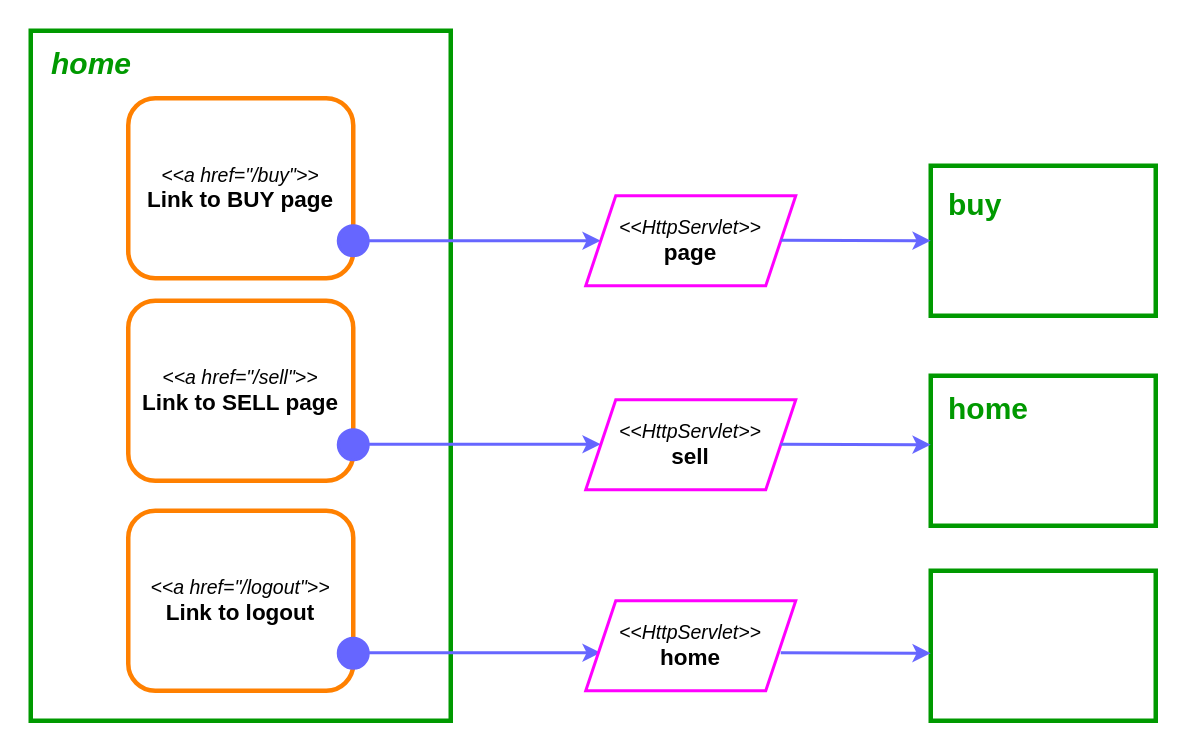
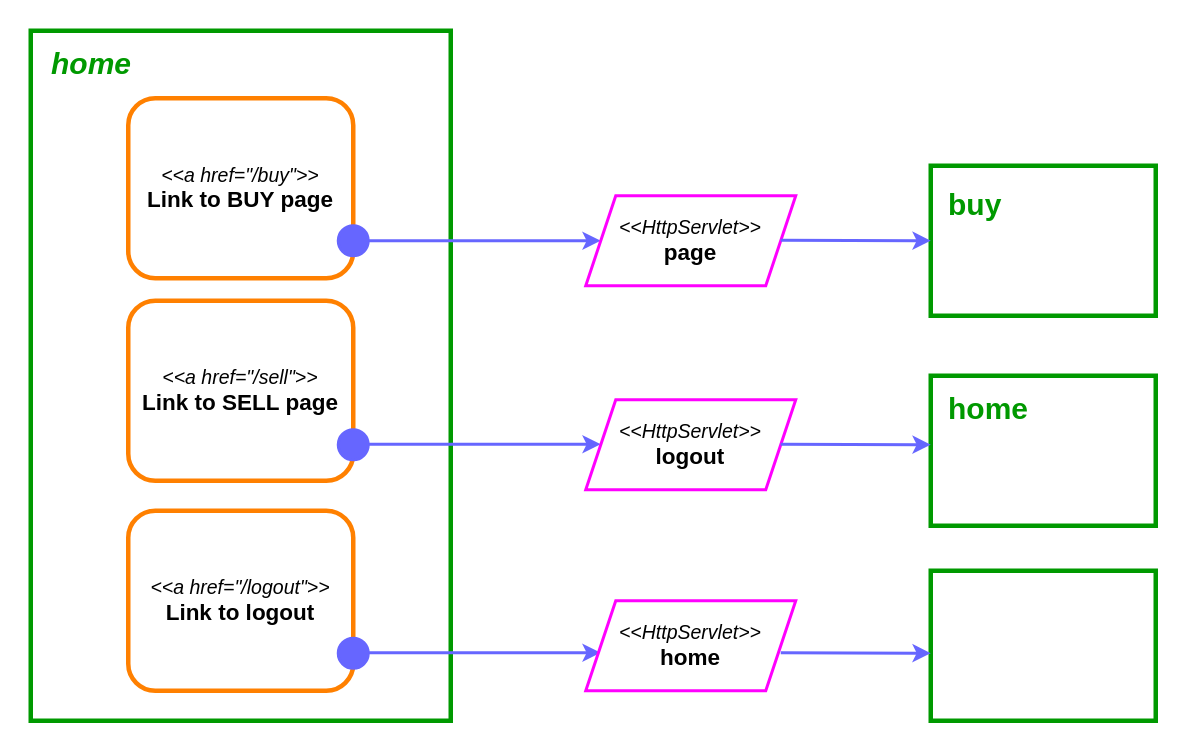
- <mxCell id="12" value="&lt;font style=&quot;&quot;&gt;&lt;i style=&quot;font-size: 13px;&quot;&gt;&amp;lt;&amp;lt;HttpServlet&amp;gt;&amp;gt;&lt;/i&gt;&lt;br&gt;&lt;span style=&quot;font-size: 15px;&quot;&gt;&lt;b&gt;sell&lt;/b&gt;&lt;/span&gt;&lt;br&gt;&lt;/font&gt;" style="shape=parallelogram;perimeter=parallelogramPerimeter;whiteSpace=wrap;html=1;fixedSize=1;strokeColor=#FF00FF;strokeWidth=2;" parent="1" vertex="1"><mxGeometry x="390" y="266" width="140" height="60" as="geometry" /></mxCell>
+ <mxCell id="12" value="&lt;font style=&quot;&quot;&gt;&lt;i style=&quot;font-size: 13px;&quot;&gt;&amp;lt;&amp;lt;HttpServlet&amp;gt;&amp;gt;&lt;/i&gt;&lt;br&gt;&lt;span style=&quot;font-size: 15px;&quot;&gt;&lt;b&gt;logout&lt;/b&gt;&lt;/span&gt;&lt;br&gt;&lt;/font&gt;" style="shape=parallelogram;perimeter=parallelogramPerimeter;whiteSpace=wrap;html=1;fixedSize=1;strokeColor=#FF00FF;strokeWidth=2;" parent="1" vertex="1"><mxGeometry x="390" y="266" width="140" height="60" as="geometry" /></mxCell>
